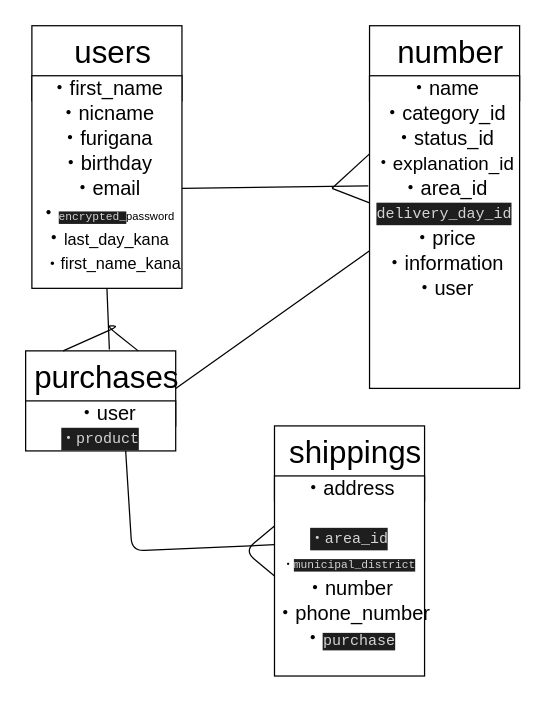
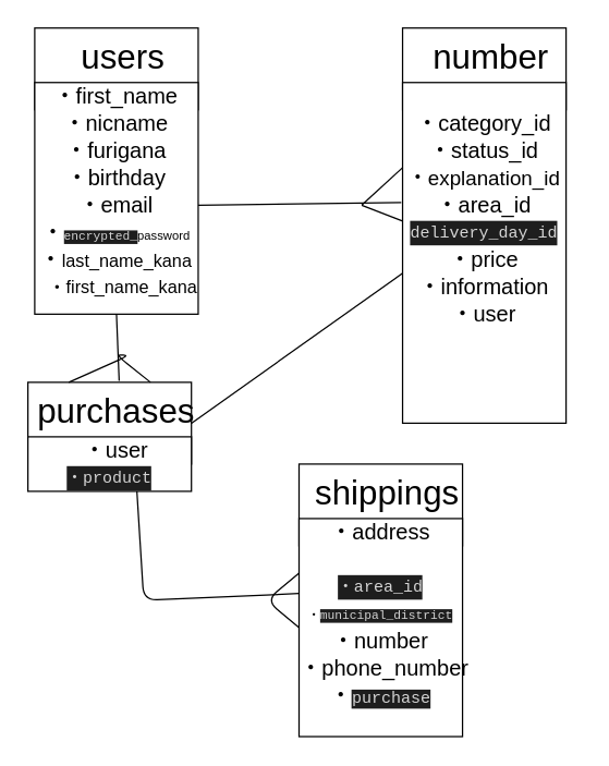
- <mxCell id="15" value="&lt;span style=&quot;font-size: 16px&quot;&gt;・name&lt;/span&gt;" style="text;html=1;strokeColor=none;fillColor=none;align=center;verticalAlign=middle;whiteSpace=wrap;rounded=0;fontFamily=Helvetica;" parent="1" vertex="1"><mxGeometry x="295" y="60" width="120" height="20" as="geometry" /></mxCell>
- <mxCell id="18" value="&lt;span style=&quot;font-size: 16px&quot;&gt;・&lt;/span&gt;&lt;font style=&quot;font-size: 13px&quot;&gt;last_day_kana&lt;/font&gt;" style="text;html=1;strokeColor=none;fillColor=none;align=center;verticalAlign=middle;whiteSpace=wrap;rounded=0;fontFamily=Helvetica;" parent="1" vertex="1"><mxGeometry x="25" y="180" width="120" height="20" as="geometry" /></mxCell>
+ <mxCell id="18" value="&lt;span style=&quot;font-size: 16px&quot;&gt;・&lt;/span&gt;&lt;font style=&quot;font-size: 13px&quot;&gt;last_name_kana&lt;/font&gt;" style="text;html=1;strokeColor=none;fillColor=none;align=center;verticalAlign=middle;whiteSpace=wrap;rounded=0;fontFamily=Helvetica;" parent="1" vertex="1"><mxGeometry x="25" y="180" width="120" height="20" as="geometry" /></mxCell>
